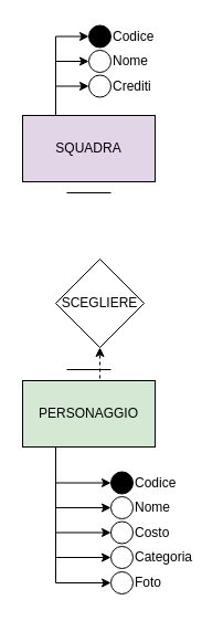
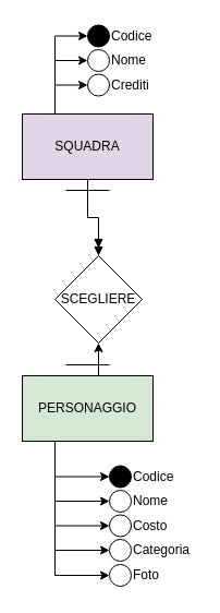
+ <mxCell id="2" style="edgeStyle=orthogonalEdgeStyle;rounded=0;orthogonalLoop=1;jettySize=auto;html=1;exitX=0.5;exitY=1;exitDx=0;exitDy=0;entryX=0.5;entryY=0;entryDx=0;entryDy=0;endArrow=doubleBlock;endFill=1;" edge="1" parent="1" source="6" target="14"><mxGeometry relative="1" as="geometry" /></mxCell>
- <mxCell id="7" style="edgeStyle=orthogonalEdgeStyle;rounded=0;orthogonalLoop=1;jettySize=auto;html=1;exitX=0.5;exitY=0;exitDx=0;exitDy=0;entryX=0.5;entryY=1;entryDx=0;entryDy=0;endArrow=classic;endFill=1;dashed=1;" edge="1" parent="1" source="13" target="14"><mxGeometry relative="1" as="geometry" /></mxCell>
+ <mxCell id="7" style="edgeStyle=orthogonalEdgeStyle;rounded=0;orthogonalLoop=1;jettySize=auto;html=1;exitX=0.5;exitY=0;exitDx=0;exitDy=0;entryX=0.5;entryY=1;entryDx=0;entryDy=0;endArrow=classic;endFill=1;" edge="1" parent="1" source="13" target="14"><mxGeometry relative="1" as="geometry" /></mxCell>
